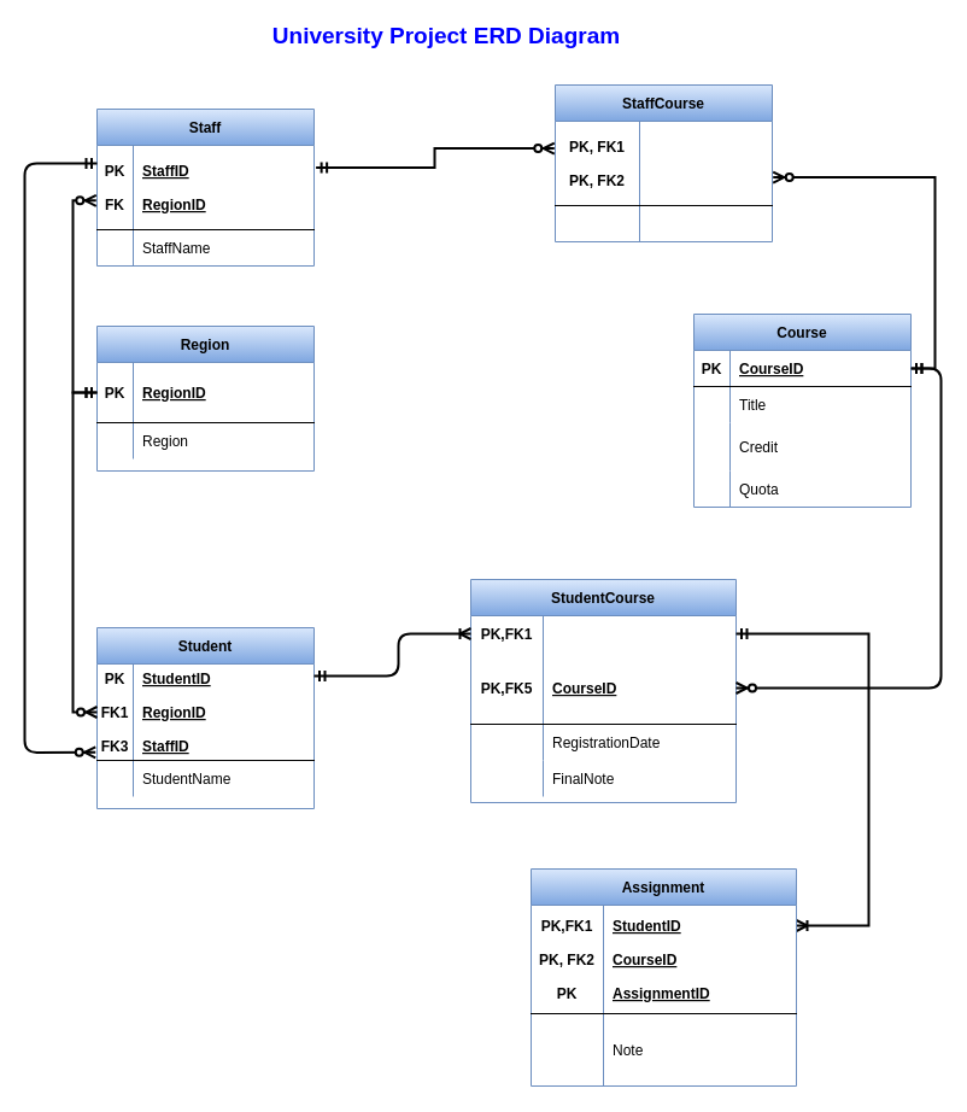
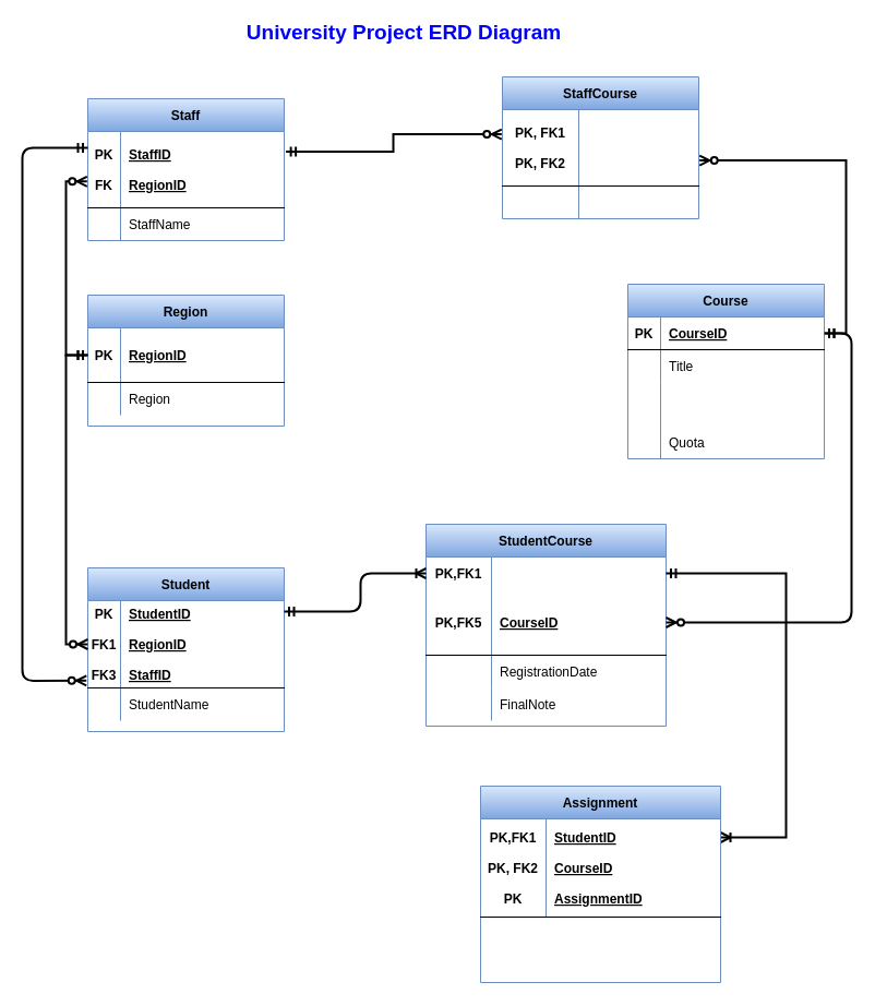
- <mxCell id="38" value="Credit" style="shape=partialRectangle;overflow=hidden;connectable=0;fillColor=none;top=0;left=0;bottom=0;right=0;align=left;spacingLeft=6;" parent="36" vertex="1"><mxGeometry x="30" width="150" height="40" as="geometry" /></mxCell>
- <mxCell id="53" value="Note" style="shape=partialRectangle;connectable=0;fillColor=none;top=0;left=0;bottom=0;right=0;align=left;spacingLeft=6;overflow=hidden;" parent="51" vertex="1"><mxGeometry x="60" width="160" height="60" as="geometry" /></mxCell>
